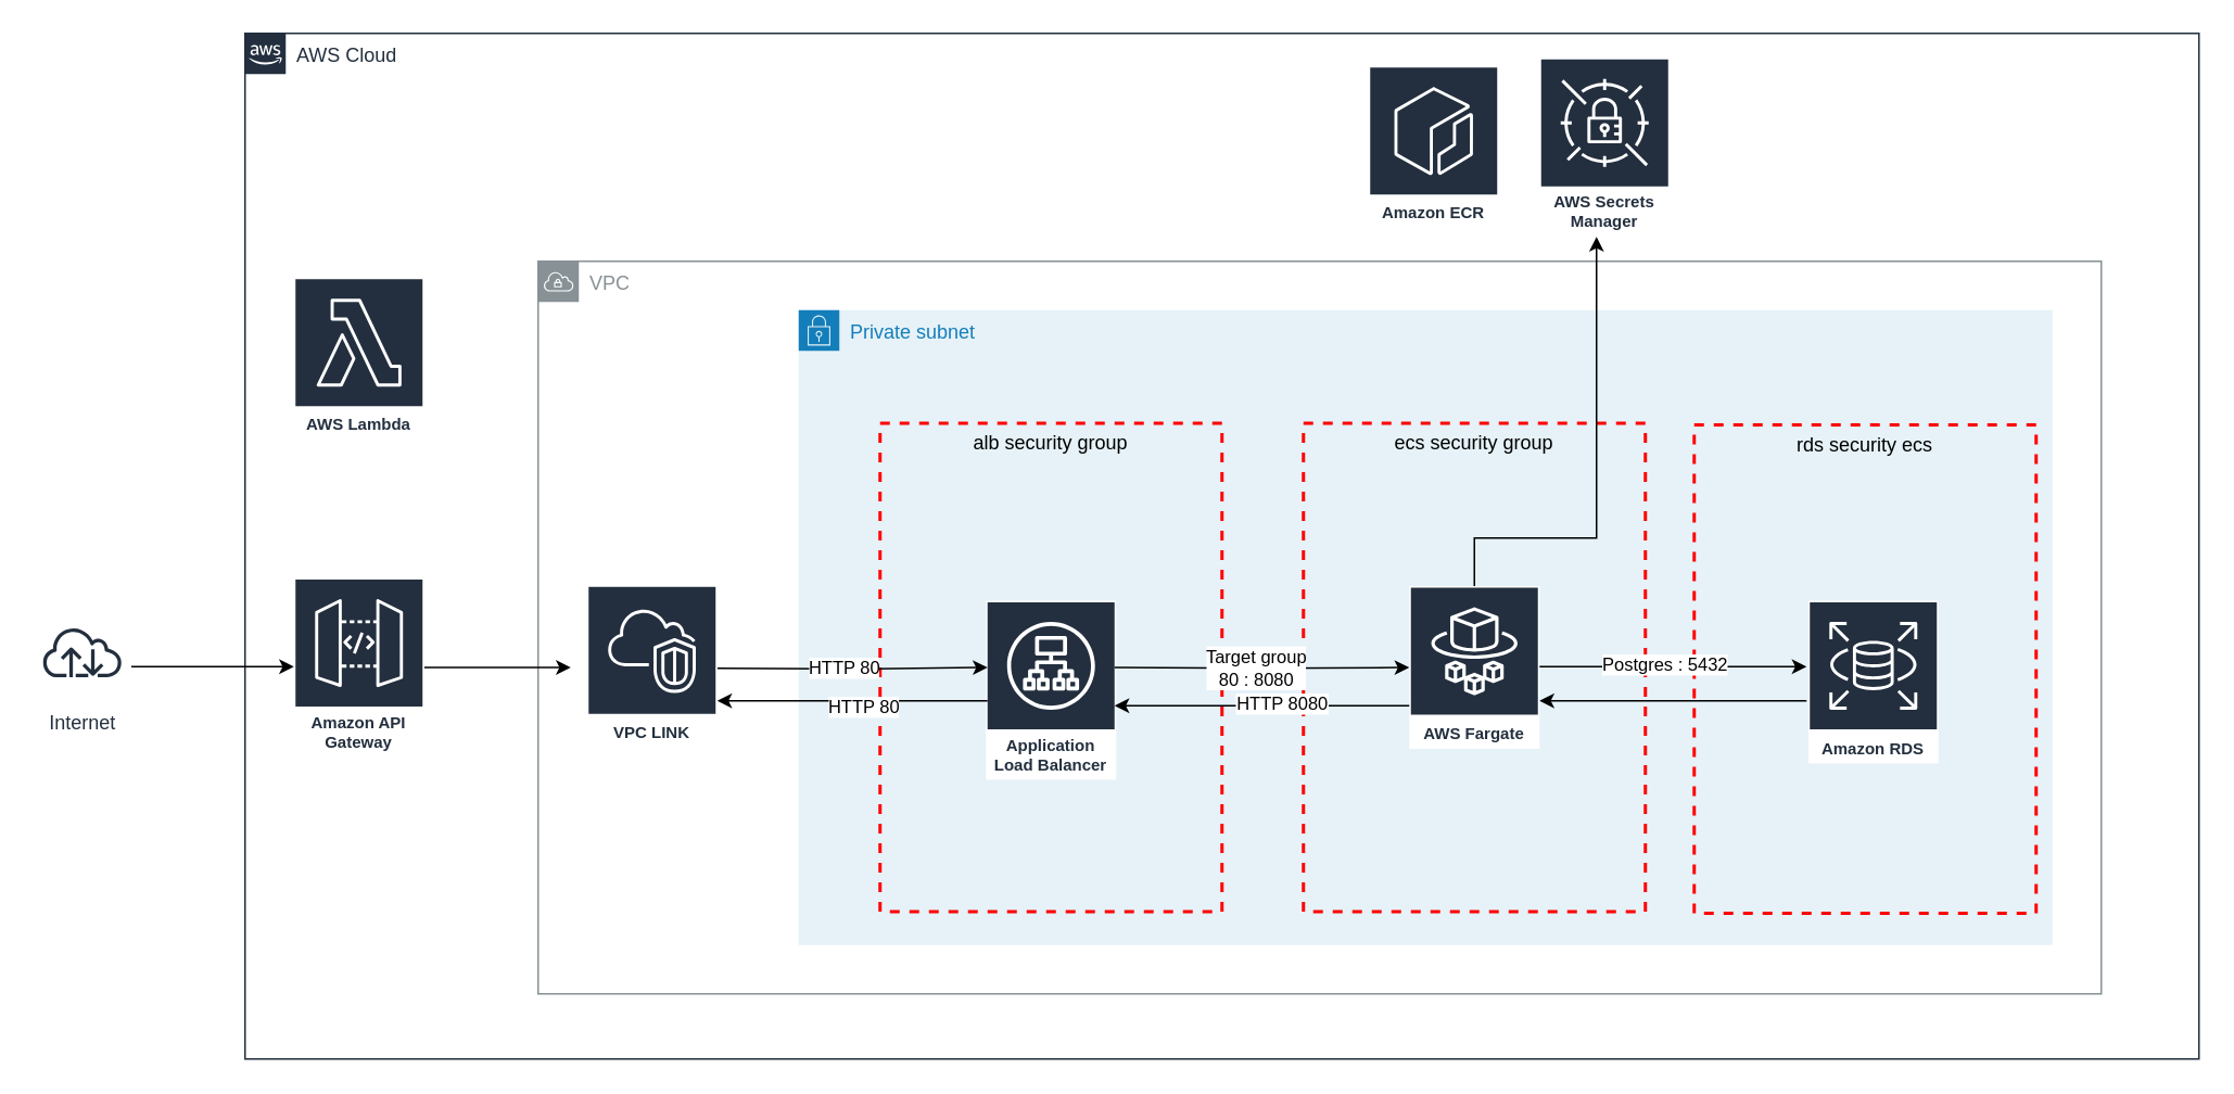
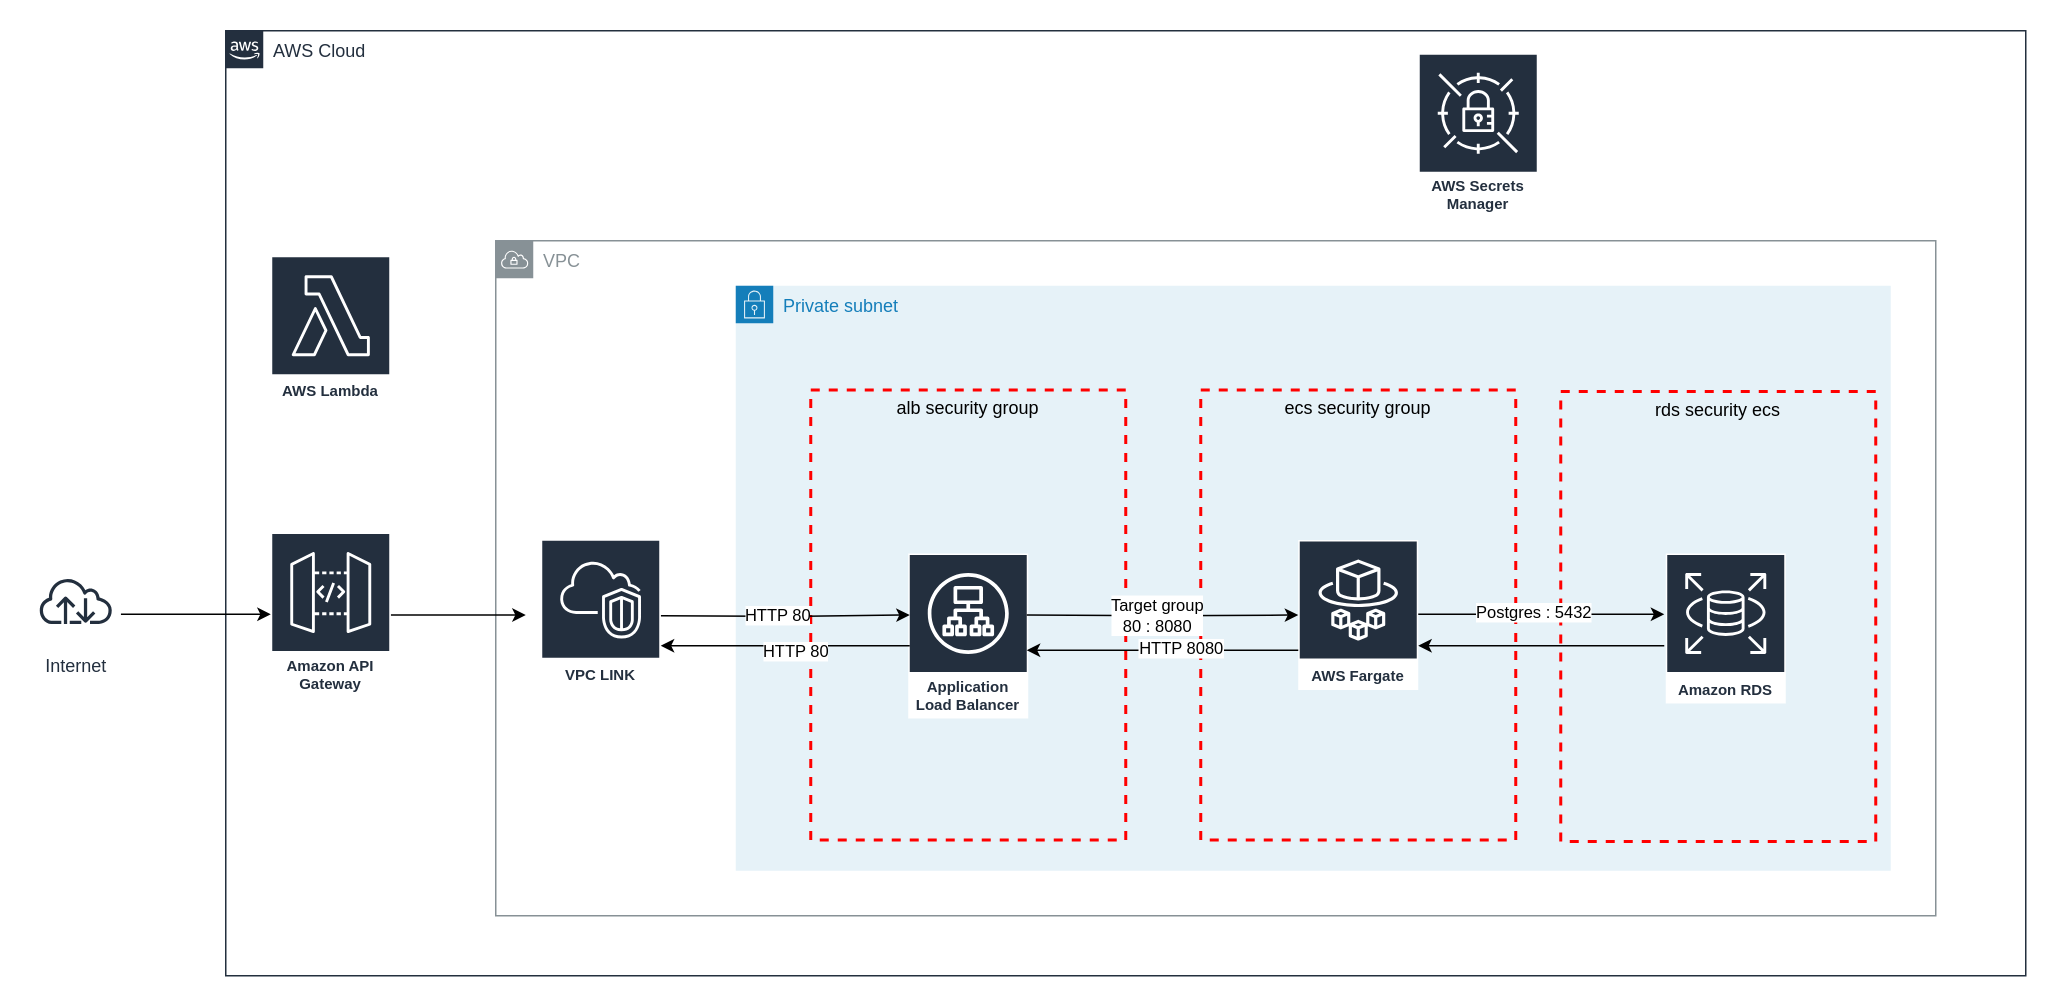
- <mxCell id="5" value="Amazon ECR" style="sketch=0;outlineConnect=0;fontColor=#232F3E;gradientColor=none;strokeColor=#ffffff;fillColor=#232F3E;dashed=0;verticalLabelPosition=middle;verticalAlign=bottom;align=center;html=1;whiteSpace=wrap;fontSize=10;fontStyle=1;spacing=3;shape=mxgraph.aws4.productIcon;prIcon=mxgraph.aws4.ecr;" parent="2" vertex="1"><mxGeometry x="690" y="20" width="80" height="100" as="geometry" /></mxCell>
- <mxCell id="29" style="edgeStyle=orthogonalEdgeStyle;rounded=0;orthogonalLoop=1;jettySize=auto;html=1;" parent="1" source="9" target="4" edge="1"><mxGeometry relative="1" as="geometry"><Array as="points"><mxPoint x="905" y="330" /><mxPoint x="980" y="330" /><mxPoint x="980" y="95" /></Array></mxGeometry></mxCell>
